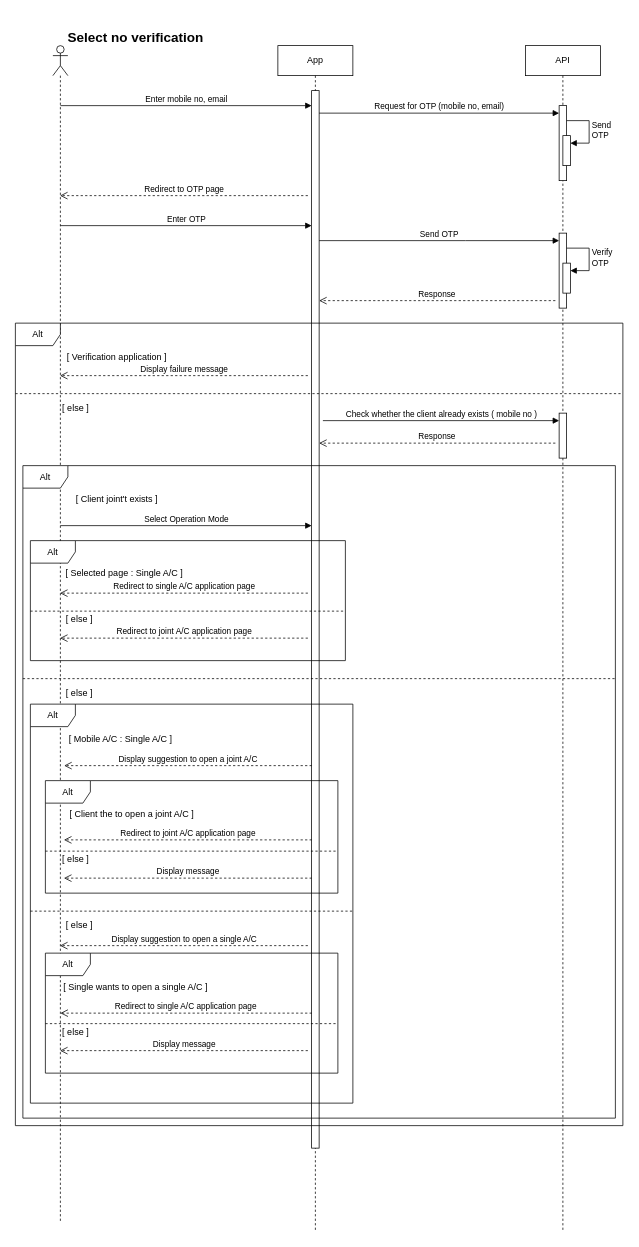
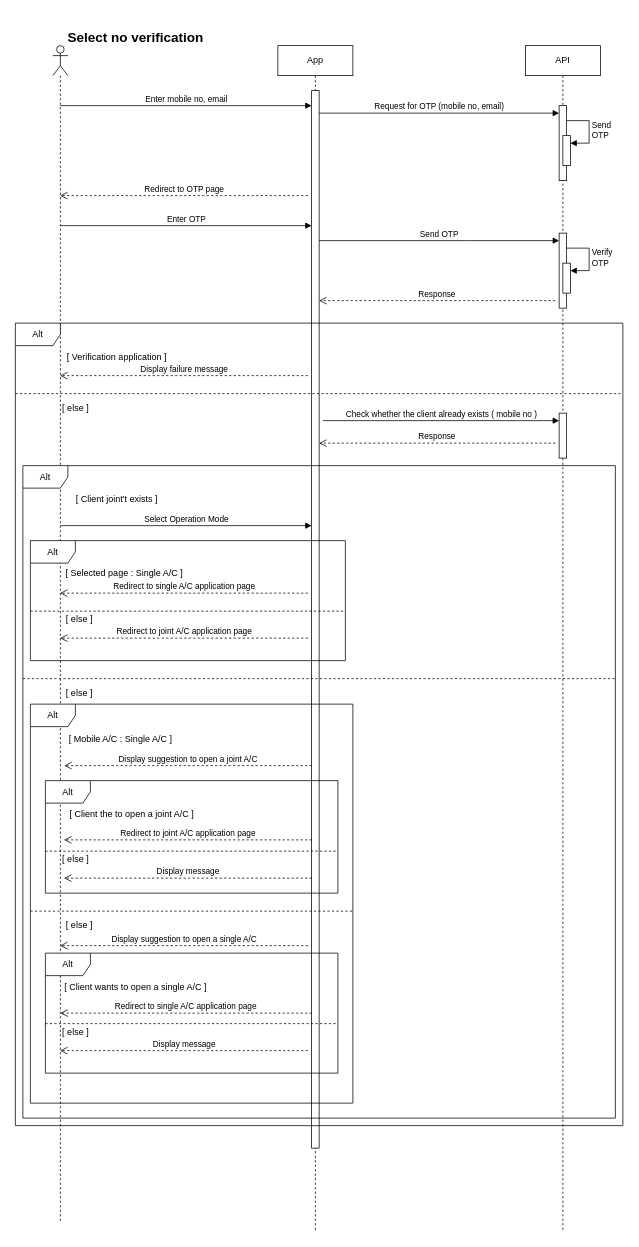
- <mxCell id="49" value="[ Single wants to open a single A/C ]" style="text;html=1;align=center;verticalAlign=middle;resizable=0;points=[];autosize=1;strokeColor=none;fillColor=none;" vertex="1" parent="1"><mxGeometry x="75" y="1300" width="210" height="30" as="geometry" /></mxCell>
+ <mxCell id="49" value="[ Client wants to open a single A/C ]" style="text;html=1;align=center;verticalAlign=middle;resizable=0;points=[];autosize=1;strokeColor=none;fillColor=none;" vertex="1" parent="1"><mxGeometry x="75" y="1300" width="210" height="30" as="geometry" /></mxCell>
